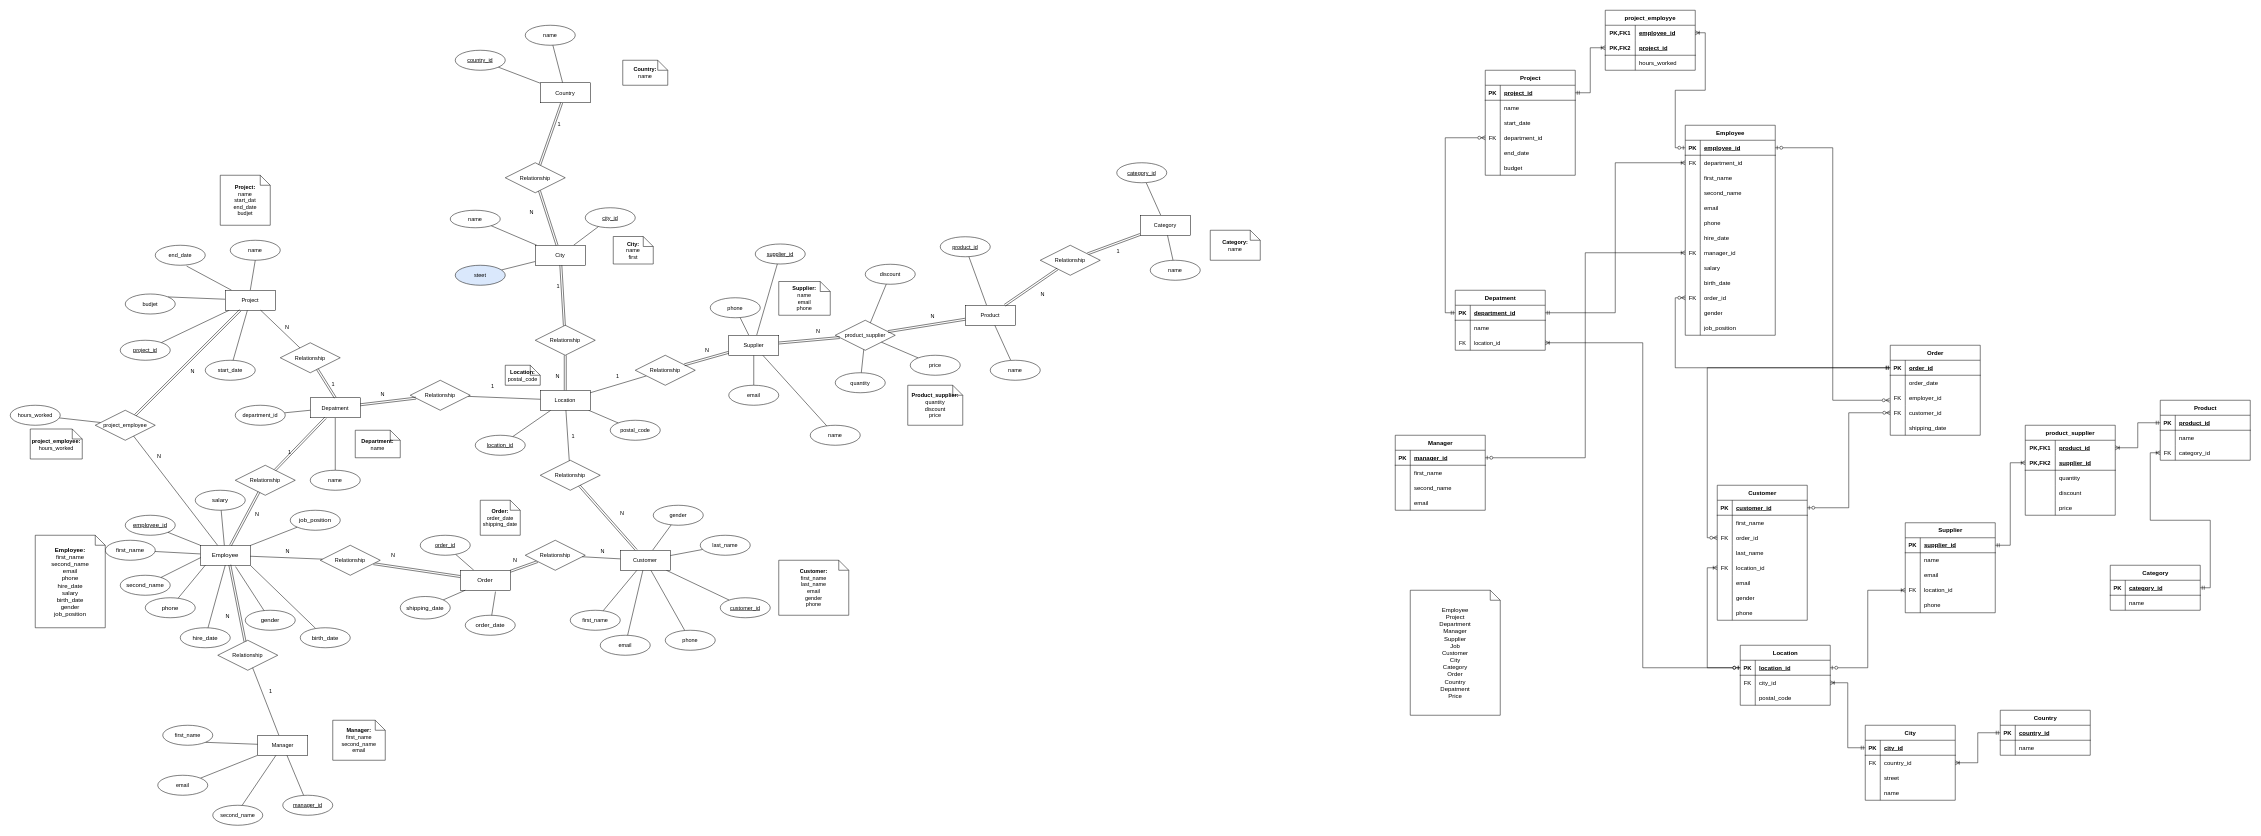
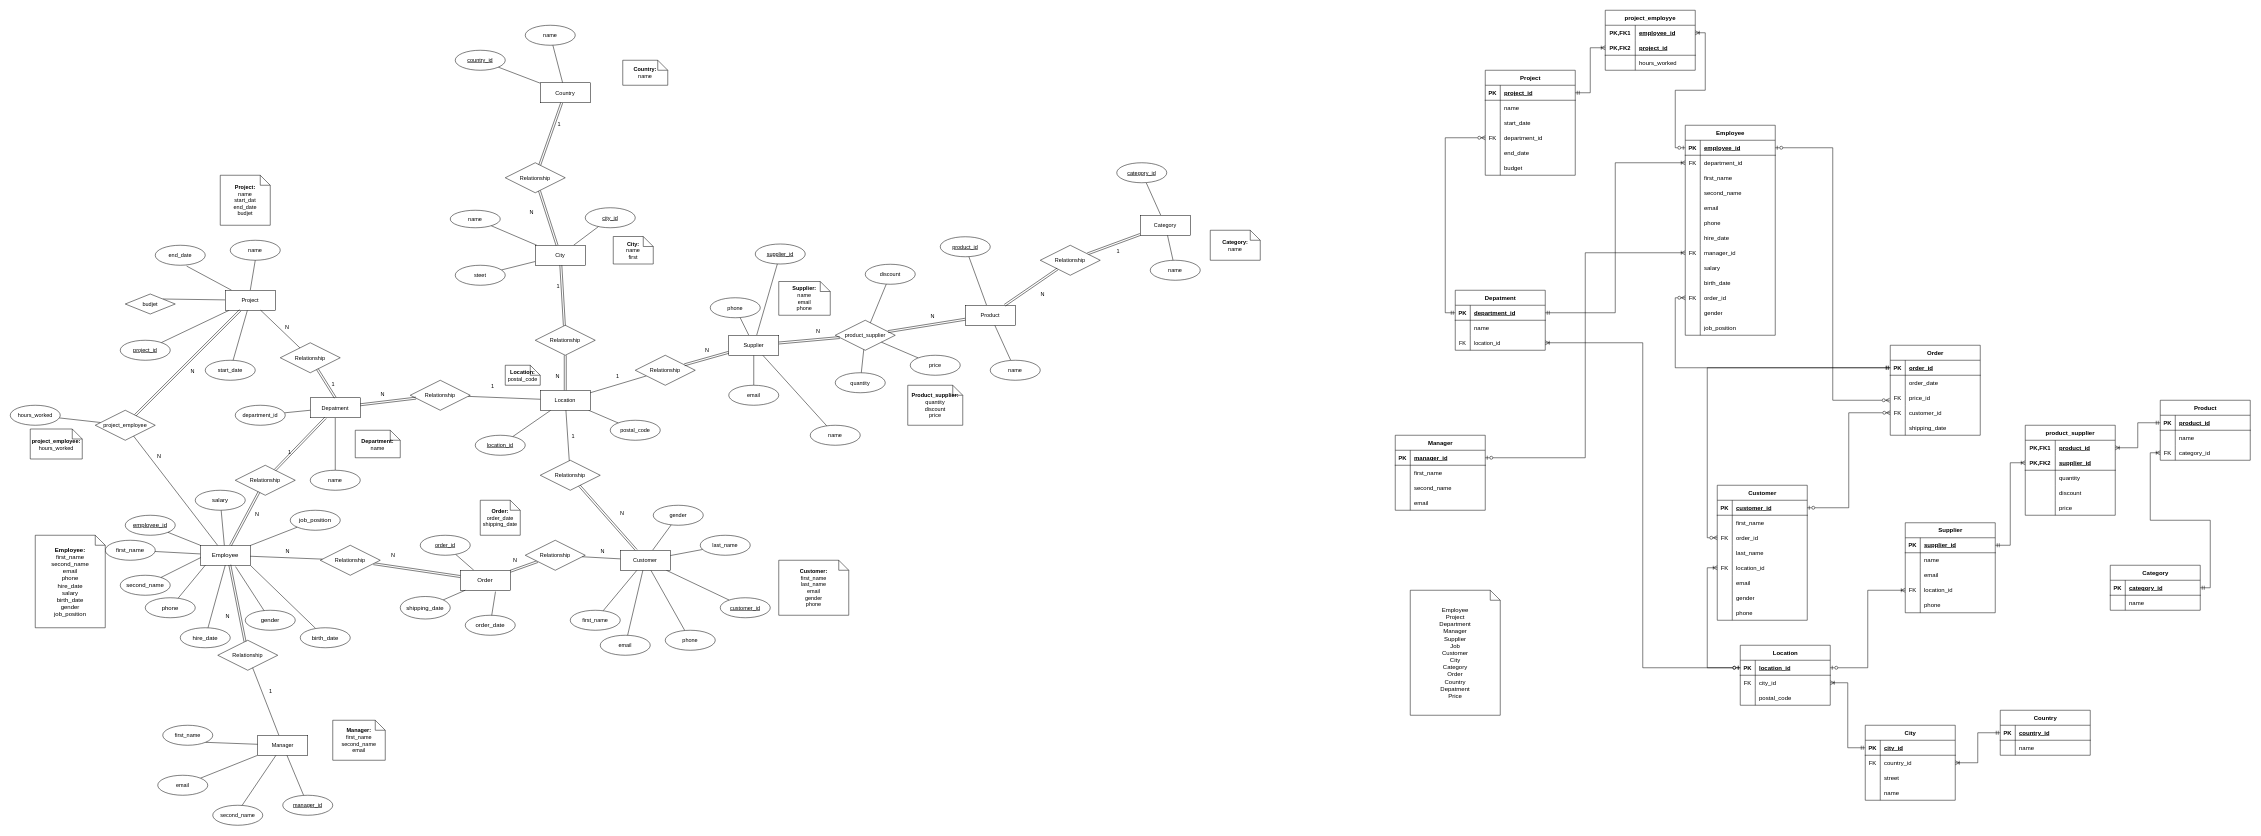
- <mxCell id="348" value="steet" style="ellipse;whiteSpace=wrap;html=1;align=center;fontFamily=Helvetica;fontSize=11;fontColor=default;fillColor=#dae8fc;" parent="1" vertex="1"><mxGeometry x="910" y="530" width="100" height="40" as="geometry" /></mxCell>
+ <mxCell id="348" value="steet" style="ellipse;whiteSpace=wrap;html=1;align=center;fontFamily=Helvetica;fontSize=11;fontColor=default;" parent="1" vertex="1"><mxGeometry x="910" y="530" width="100" height="40" as="geometry" /></mxCell>
- <mxCell id="274" value="budjet" style="ellipse;whiteSpace=wrap;html=1;align=center;fontFamily=Helvetica;fontSize=11;fontColor=default;" parent="1" vertex="1"><mxGeometry x="250" y="587.5" width="100" height="40" as="geometry" /></mxCell>
+ <mxCell id="274" value="budjet" style="rhombus;whiteSpace=wrap;html=1;align=center;fontFamily=Helvetica;fontSize=11;fontColor=default;" parent="1" vertex="1"><mxGeometry x="250" y="587.5" width="100" height="40" as="geometry" /></mxCell>
- <mxCell id="135" value="employer_id" style="shape=partialRectangle;connectable=0;fillColor=none;top=0;left=0;bottom=0;right=0;align=left;spacingLeft=6;fontStyle=0;overflow=hidden;whiteSpace=wrap;html=1;" parent="133" vertex="1"><mxGeometry x="30" width="150" height="30" as="geometry"><mxRectangle width="150" height="30" as="alternateBounds" /></mxGeometry></mxCell>
+ <mxCell id="135" value="price_id" style="shape=partialRectangle;connectable=0;fillColor=none;top=0;left=0;bottom=0;right=0;align=left;spacingLeft=6;fontStyle=0;overflow=hidden;whiteSpace=wrap;html=1;" parent="133" vertex="1"><mxGeometry x="30" width="150" height="30" as="geometry"><mxRectangle width="150" height="30" as="alternateBounds" /></mxGeometry></mxCell>
